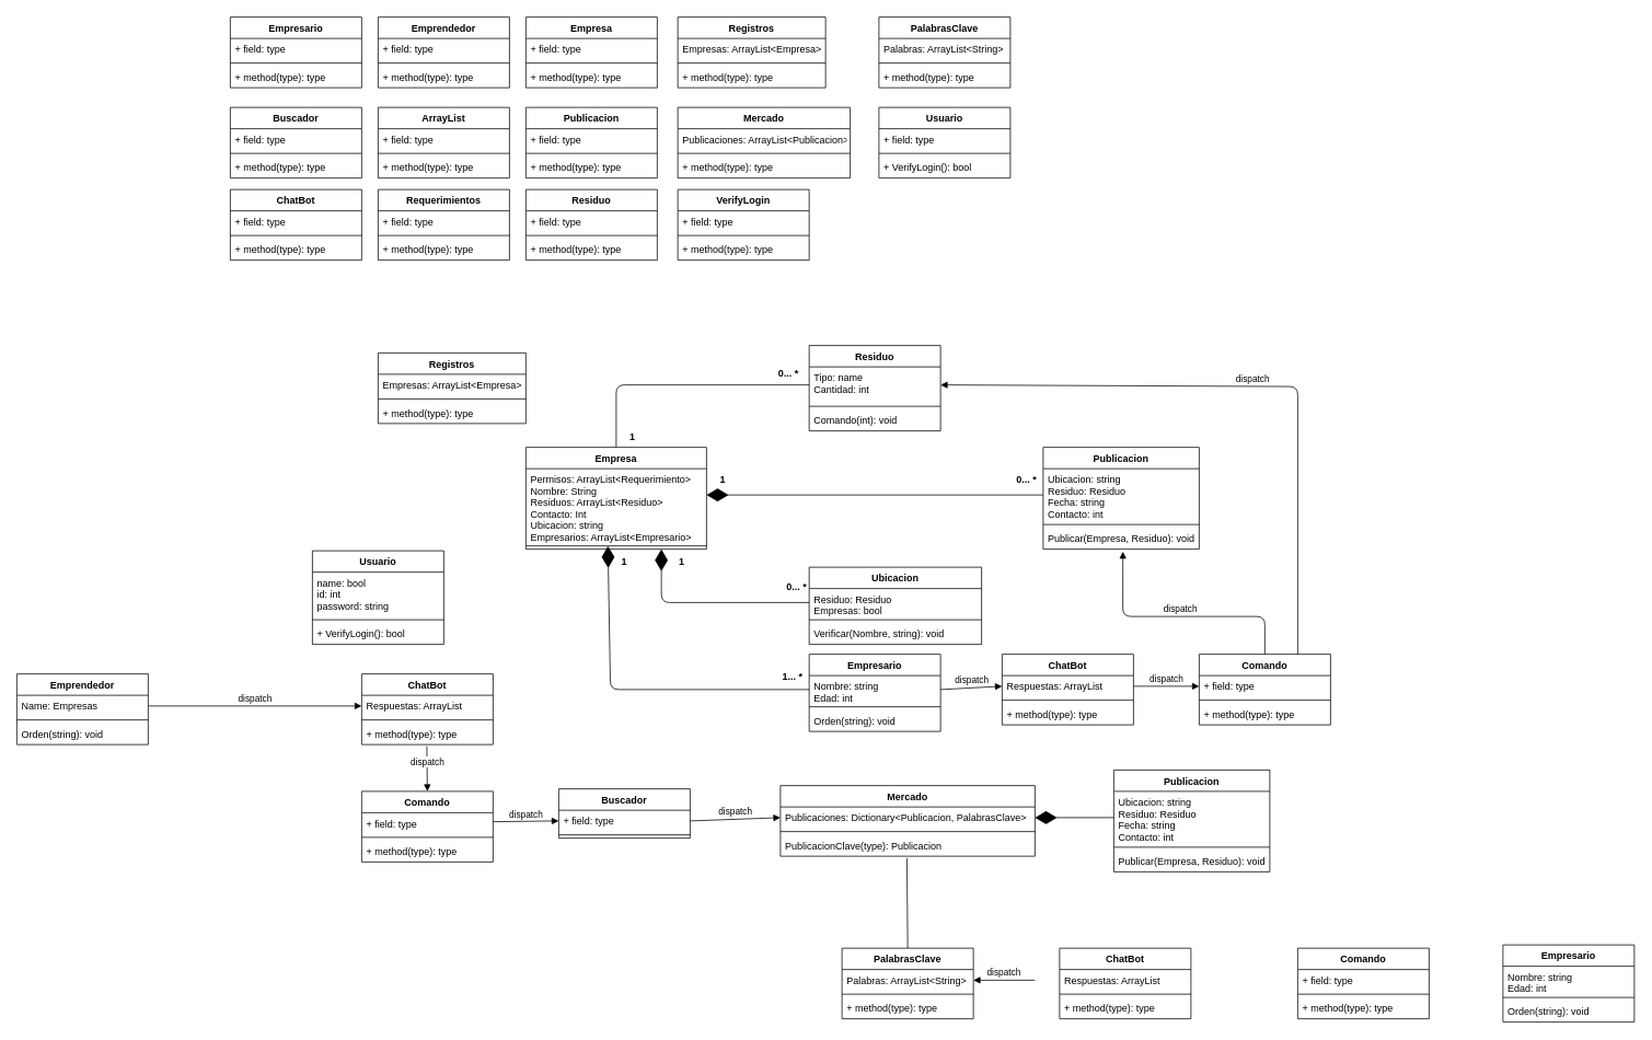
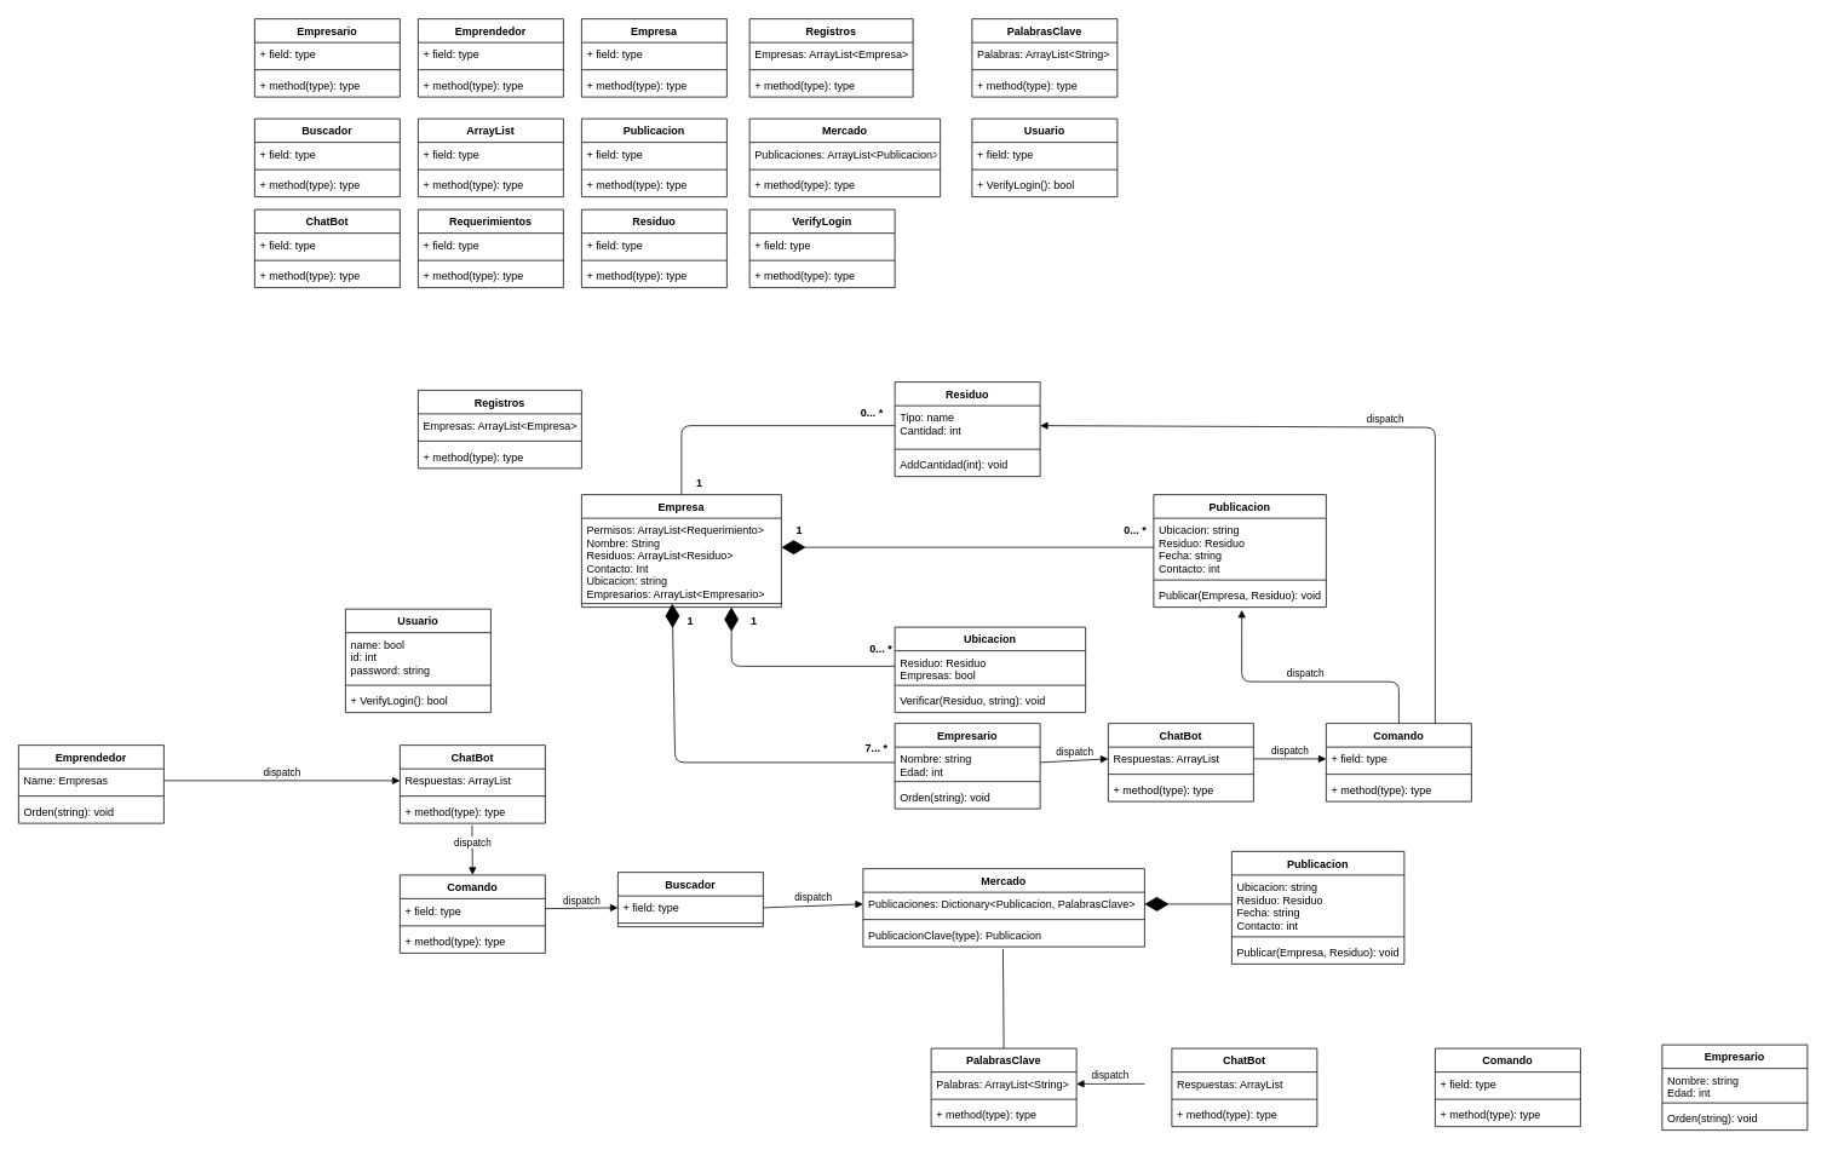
- <mxCell id="44" value="Comando(int): void" style="text;strokeColor=none;fillColor=none;align=left;verticalAlign=top;spacingLeft=4;spacingRight=4;overflow=hidden;rotatable=0;points=[[0,0.5],[1,0.5]];portConstraint=eastwest;" parent="41" vertex="1"><mxGeometry y="78" width="160" height="26" as="geometry" /></mxCell>
+ <mxCell id="44" value="AddCantidad(int): void" style="text;strokeColor=none;fillColor=none;align=left;verticalAlign=top;spacingLeft=4;spacingRight=4;overflow=hidden;rotatable=0;points=[[0,0.5],[1,0.5]];portConstraint=eastwest;" parent="41" vertex="1"><mxGeometry y="78" width="160" height="26" as="geometry" /></mxCell>
- <mxCell id="48" value="Verificar(Nombre, string): void" style="text;strokeColor=none;fillColor=none;align=left;verticalAlign=top;spacingLeft=4;spacingRight=4;overflow=hidden;rotatable=0;points=[[0,0.5],[1,0.5]];portConstraint=eastwest;" parent="45" vertex="1"><mxGeometry y="68" width="210" height="26" as="geometry" /></mxCell>
+ <mxCell id="48" value="Verificar(Residuo, string): void" style="text;strokeColor=none;fillColor=none;align=left;verticalAlign=top;spacingLeft=4;spacingRight=4;overflow=hidden;rotatable=0;points=[[0,0.5],[1,0.5]];portConstraint=eastwest;" parent="45" vertex="1"><mxGeometry y="68" width="210" height="26" as="geometry" /></mxCell>
- <mxCell id="88" value="1... *" style="text;align=center;fontStyle=1;verticalAlign=middle;spacingLeft=3;spacingRight=3;strokeColor=none;rotatable=0;points=[[0,0.5],[1,0.5]];portConstraint=eastwest;" vertex="1" parent="1"><mxGeometry x="925" y="810" width="80" height="26" as="geometry" /></mxCell>
+ <mxCell id="88" value="7... *" style="text;align=center;fontStyle=1;verticalAlign=middle;spacingLeft=3;spacingRight=3;strokeColor=none;rotatable=0;points=[[0,0.5],[1,0.5]];portConstraint=eastwest;" vertex="1" parent="1"><mxGeometry x="925" y="810" width="80" height="26" as="geometry" /></mxCell>
